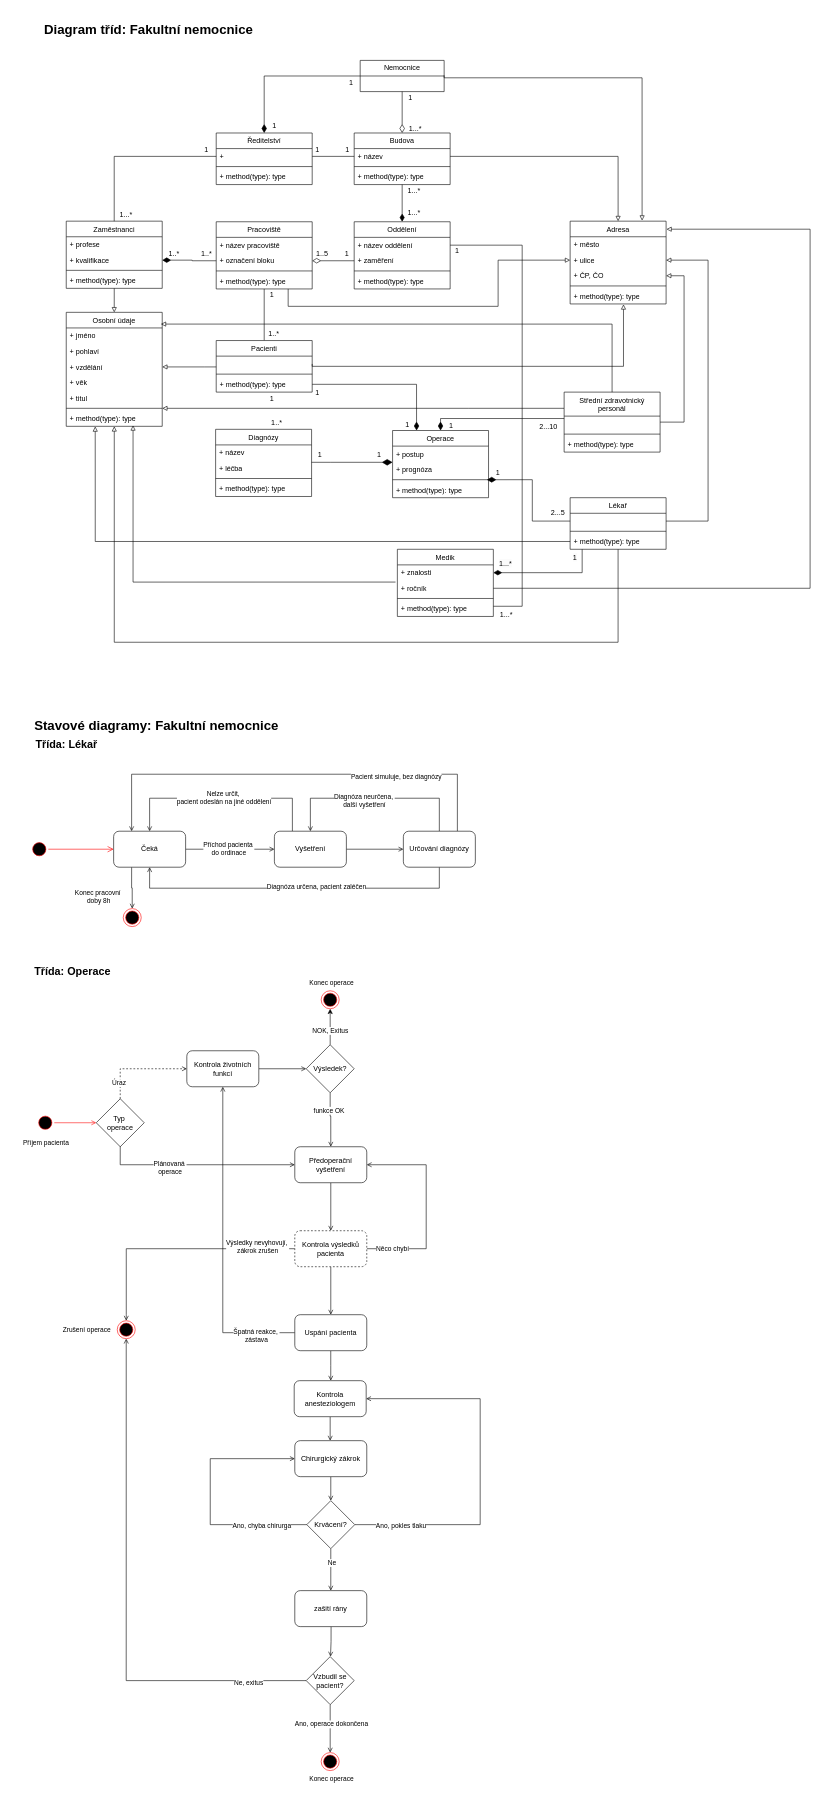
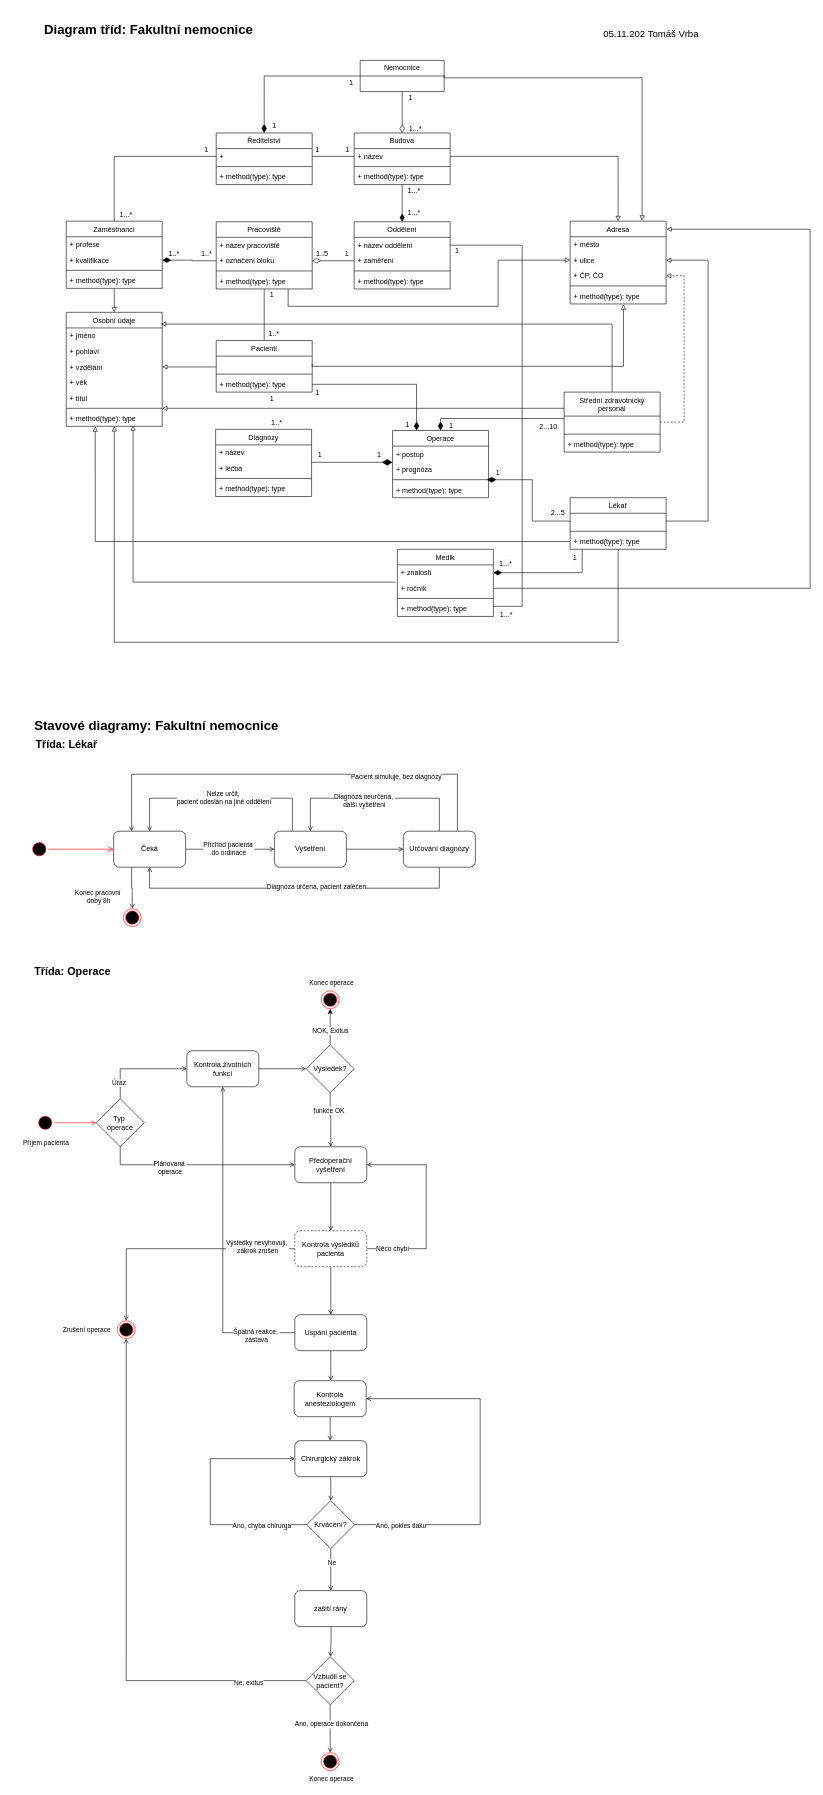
+ <mxCell id="7" value="&lt;font style=&quot;font-size: 16px;&quot;&gt;05.11.202 Tomáš Vrba&lt;/font&gt;" style="text;html=1;align=center;verticalAlign=middle;whiteSpace=wrap;rounded=0;" parent="1" vertex="1"><mxGeometry x="990" y="40" width="190" height="30" as="geometry" /></mxCell>
- <mxCell id="67" style="edgeStyle=orthogonalEdgeStyle;rounded=0;orthogonalLoop=1;jettySize=auto;html=1;entryX=1;entryY=0.5;entryDx=0;entryDy=0;endArrow=block;endFill=0;" parent="1" source="70" target="41" edge="1"><mxGeometry relative="1" as="geometry"><Array as="points"><mxPoint x="1139.94" y="703" /><mxPoint x="1139.94" y="459" /></Array></mxGeometry></mxCell>
+ <mxCell id="67" style="edgeStyle=orthogonalEdgeStyle;rounded=0;orthogonalLoop=1;jettySize=auto;html=1;entryX=1;entryY=0.5;entryDx=0;entryDy=0;endArrow=block;endFill=0;dashed=1;" parent="1" source="70" target="41" edge="1"><mxGeometry relative="1" as="geometry"><Array as="points"><mxPoint x="1139.94" y="703" /><mxPoint x="1139.94" y="459" /></Array></mxGeometry></mxCell>
- <mxCell id="155" style="edgeStyle=orthogonalEdgeStyle;rounded=0;orthogonalLoop=1;jettySize=auto;html=1;entryX=0;entryY=0.5;entryDx=0;entryDy=0;exitX=0.5;exitY=0;exitDx=0;exitDy=0;endArrow=open;endFill=0;dashed=1;" parent="1" source="159" target="154" edge="1"><mxGeometry relative="1" as="geometry"><mxPoint x="250" y="1821" as="sourcePoint" /><Array as="points"><mxPoint x="200" y="1781" /></Array></mxGeometry></mxCell>
+ <mxCell id="155" style="edgeStyle=orthogonalEdgeStyle;rounded=0;orthogonalLoop=1;jettySize=auto;html=1;entryX=0;entryY=0.5;entryDx=0;entryDy=0;exitX=0.5;exitY=0;exitDx=0;exitDy=0;endArrow=open;endFill=0;" parent="1" source="159" target="154" edge="1"><mxGeometry relative="1" as="geometry"><mxPoint x="250" y="1821" as="sourcePoint" /><Array as="points"><mxPoint x="200" y="1781" /></Array></mxGeometry></mxCell>
